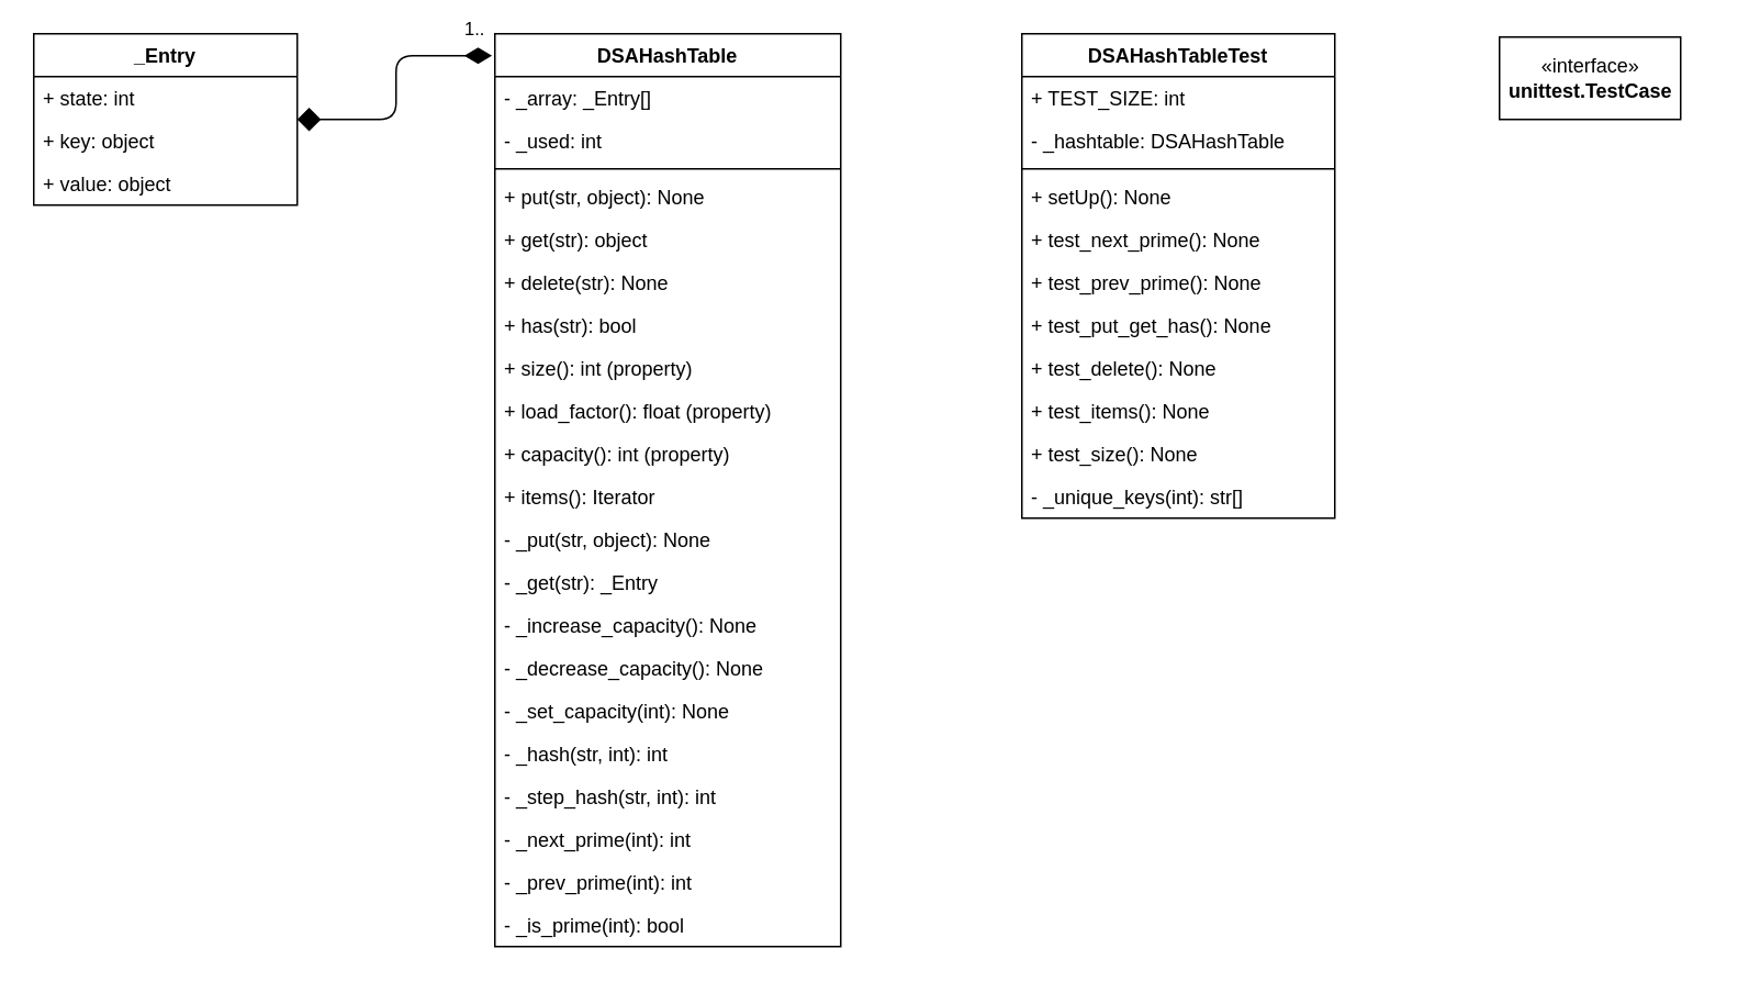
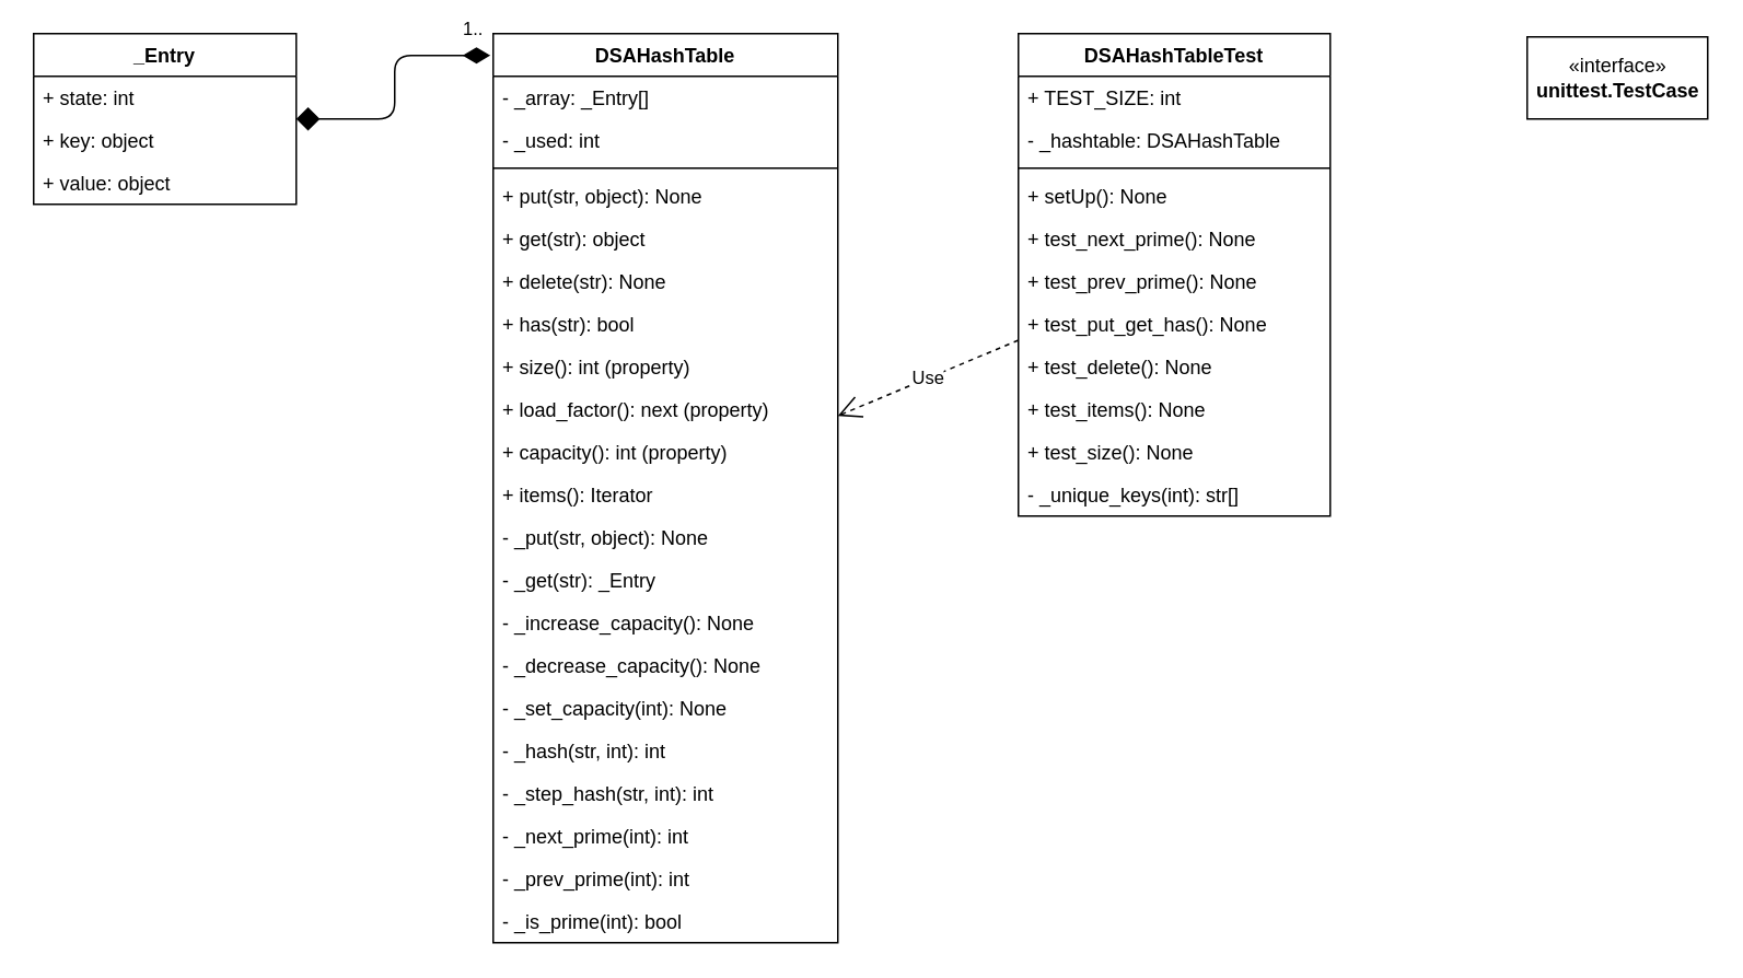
- <mxCell id="41" value="«interface»&lt;br&gt;&lt;b&gt;unittest.TestCase&lt;/b&gt;" style="html=1;" vertex="1" parent="1"><mxGeometry x="910" y="22" width="110" height="50" as="geometry" /></mxCell>
+ <mxCell id="41" value="«interface»&lt;br&gt;&lt;b&gt;unittest.TestCase&lt;/b&gt;" style="html=1;" vertex="1" parent="1"><mxGeometry x="930" y="22" width="110" height="50" as="geometry" /></mxCell>
+ <mxCell id="42" value="Use" style="endArrow=open;endSize=12;dashed=1;html=1;" edge="1" parent="1" source="29" target="2"><mxGeometry width="160" relative="1" as="geometry"><mxPoint x="650" y="287.5" as="sourcePoint" /><mxPoint x="810" y="287.5" as="targetPoint" /></mxGeometry></mxCell>
- <mxCell id="11" value="+ load_factor(): float (property)" style="text;strokeColor=none;fillColor=none;align=left;verticalAlign=top;spacingLeft=4;spacingRight=4;overflow=hidden;rotatable=0;points=[[0,0.5],[1,0.5]];portConstraint=eastwest;" vertex="1" parent="2"><mxGeometry y="216" width="210" height="26" as="geometry" /></mxCell>
+ <mxCell id="11" value="+ load_factor(): next (property)" style="text;strokeColor=none;fillColor=none;align=left;verticalAlign=top;spacingLeft=4;spacingRight=4;overflow=hidden;rotatable=0;points=[[0,0.5],[1,0.5]];portConstraint=eastwest;" vertex="1" parent="2"><mxGeometry y="216" width="210" height="26" as="geometry" /></mxCell>
